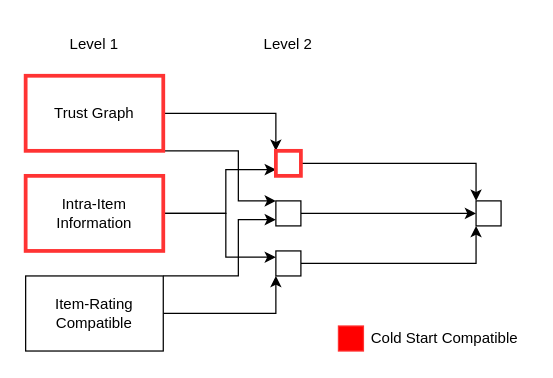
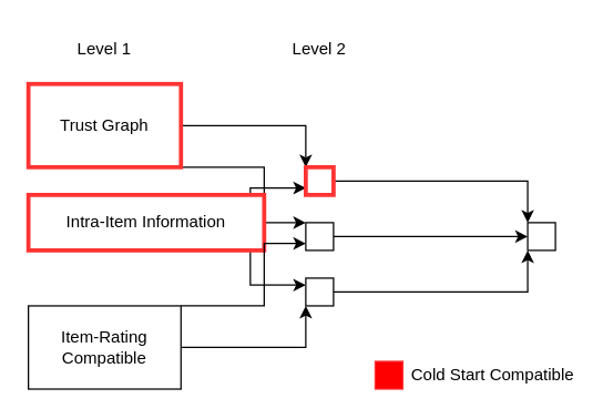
- <mxCell id="7" value="Intra-Item Information" style="rounded=0;whiteSpace=wrap;html=1;strokeColor=#FF3333;strokeWidth=3;" vertex="1" parent="1"><mxGeometry x="20" y="140" width="110" height="60" as="geometry" /></mxCell>
+ <mxCell id="7" value="Intra-Item Information" style="rounded=0;whiteSpace=wrap;html=1;strokeColor=#FF3333;strokeWidth=3;" vertex="1" parent="1"><mxGeometry x="20" y="140" width="170" height="40" as="geometry" /></mxCell>
